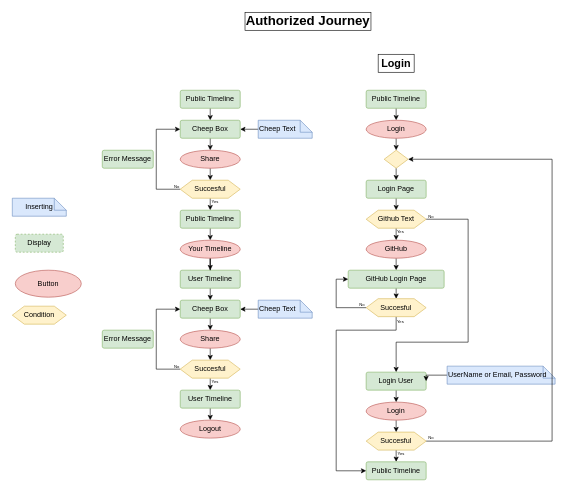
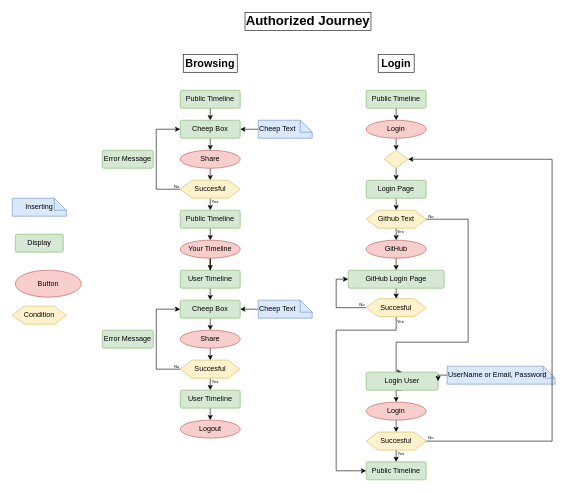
+ <mxCell id="75" value="&lt;font style=&quot;font-size: 18px;&quot;&gt;&lt;b&gt;Browsing&lt;/b&gt;&lt;/font&gt;" style="text;html=1;align=center;verticalAlign=middle;whiteSpace=wrap;rounded=0;strokeColor=default;" vertex="1" parent="1"><mxGeometry x="305" y="90" width="90" height="30" as="geometry" /></mxCell>
- <mxCell id="72" value="Display" style="rounded=1;arcSize=10;whiteSpace=wrap;html=1;align=center;fillColor=#d5e8d4;strokeColor=#82b366;dashed=1;" vertex="1" parent="1"><mxGeometry x="25" y="390" width="80" height="30" as="geometry" /></mxCell>
+ <mxCell id="72" value="Display" style="rounded=1;arcSize=10;whiteSpace=wrap;html=1;align=center;fillColor=#d5e8d4;strokeColor=#82b366;" vertex="1" parent="1"><mxGeometry x="25" y="390" width="80" height="30" as="geometry" /></mxCell>
- <mxCell id="16" value="Login User" style="rounded=1;arcSize=10;whiteSpace=wrap;html=1;align=center;fillColor=#d5e8d4;strokeColor=#82b366;" vertex="1" parent="1"><mxGeometry x="610" y="620" width="100" height="30" as="geometry" /></mxCell>
+ <mxCell id="16" value="Login User" style="rounded=1;arcSize=10;whiteSpace=wrap;html=1;align=center;fillColor=#d5e8d4;strokeColor=#82b366;" vertex="1" parent="1"><mxGeometry x="610" y="620" width="120" height="30" as="geometry" /></mxCell>
